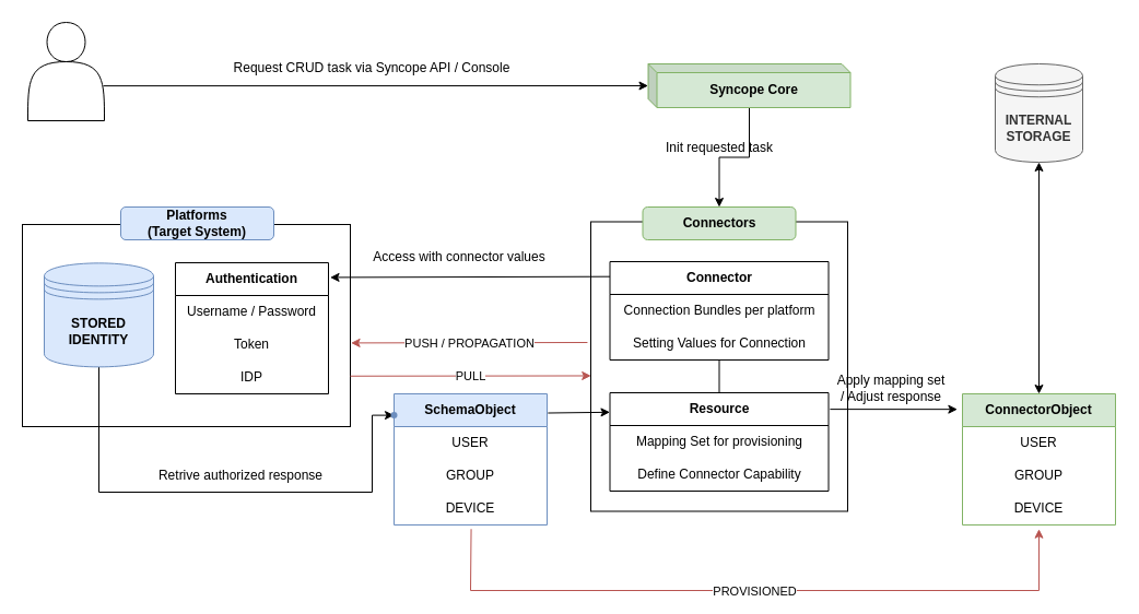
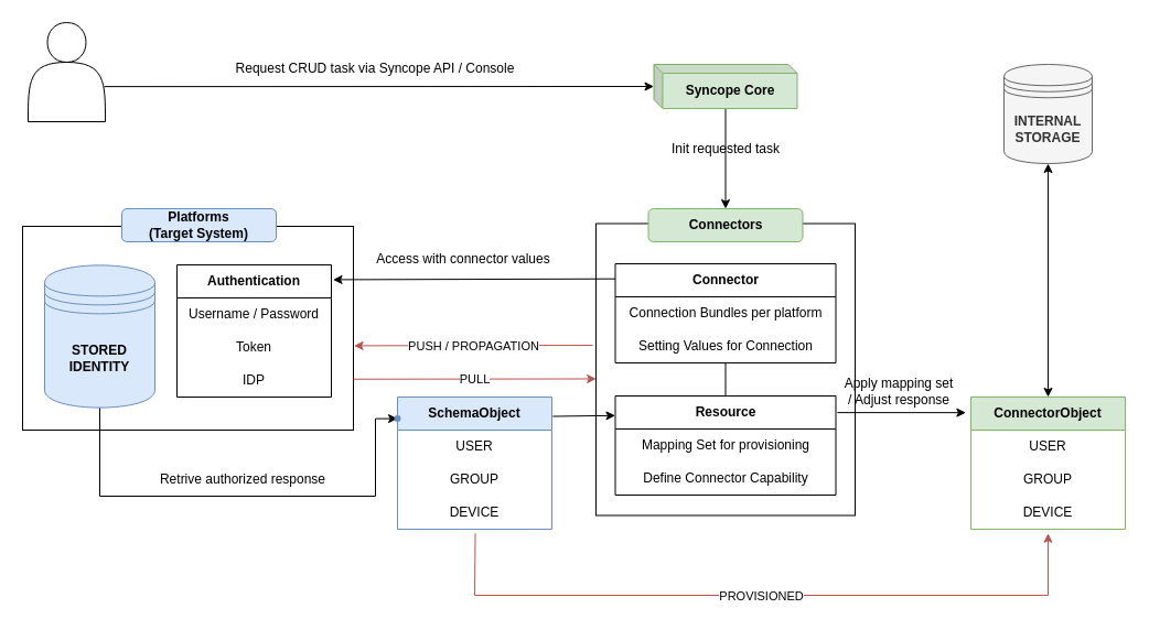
- <mxCell id="5" value="&lt;b&gt;Syncope Core&lt;/b&gt;" style="shape=cube;whiteSpace=wrap;html=1;boundedLbl=1;backgroundOutline=1;darkOpacity=0.05;darkOpacity2=0.1;fillColor=#d5e8d4;strokeColor=#82b366;size=8;" vertex="1" parent="1"><mxGeometry x="592.5" y="58" width="185" height="40" as="geometry" /></mxCell>
+ <mxCell id="5" value="&lt;b&gt;Syncope Core&lt;/b&gt;" style="shape=cube;whiteSpace=wrap;html=1;boundedLbl=1;backgroundOutline=1;darkOpacity=0.05;darkOpacity2=0.1;fillColor=#d5e8d4;strokeColor=#82b366;size=8;" vertex="1" parent="1"><mxGeometry x="592.5" y="58" width="130" height="40" as="geometry" /></mxCell>
- <mxCell id="34" value="&lt;b&gt;STORED IDENTITY&lt;/b&gt;" style="shape=datastore;whiteSpace=wrap;html=1;fillColor=#dae8fc;strokeColor=#6c8ebf;" vertex="1" parent="1"><mxGeometry x="40" y="240.37" width="100" height="95" as="geometry" /></mxCell>
+ <mxCell id="34" value="&lt;b&gt;STORED IDENTITY&lt;/b&gt;" style="shape=datastore;whiteSpace=wrap;html=1;fillColor=#dae8fc;strokeColor=#6c8ebf;" vertex="1" parent="1"><mxGeometry x="40" y="240.37" width="100" height="129.25" as="geometry" /></mxCell>
